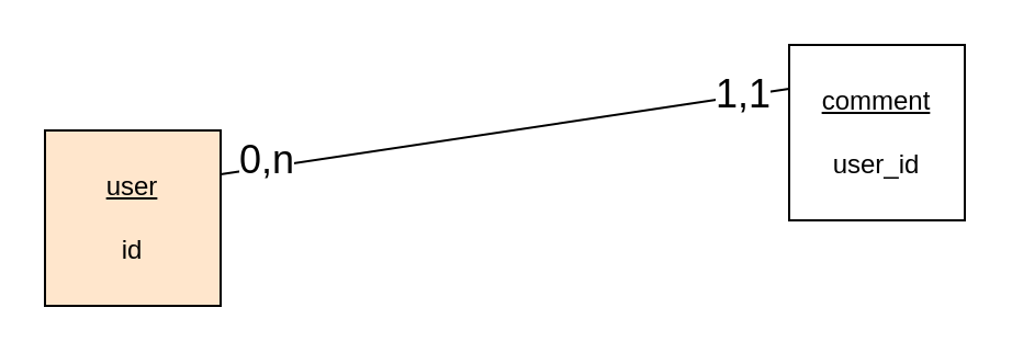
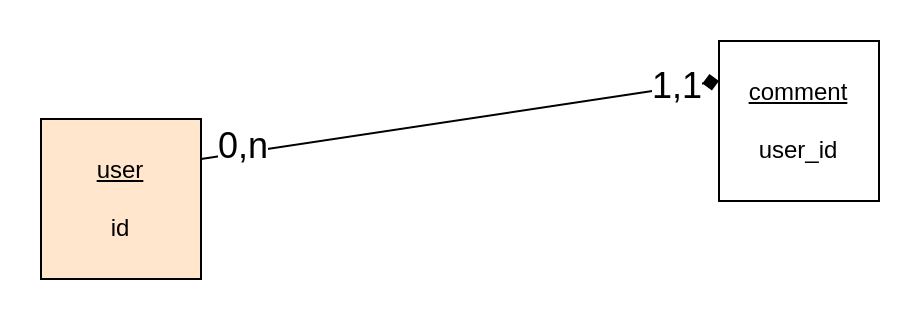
- <mxCell id="4" value="" style="endArrow=none;html=1;exitX=1;exitY=0.25;exitDx=0;exitDy=0;entryX=0;entryY=0.25;entryDx=0;entryDy=0;" edge="1" parent="1" source="2" target="3"><mxGeometry width="50" height="50" relative="1" as="geometry"><mxPoint x="159" y="140" as="sourcePoint" /><mxPoint x="209" y="90" as="targetPoint" /></mxGeometry></mxCell>
+ <mxCell id="4" value="" style="endArrow=diamond;html=1;exitX=1;exitY=0.25;exitDx=0;exitDy=0;entryX=0;entryY=0.25;entryDx=0;entryDy=0;" edge="1" parent="1" source="2" target="3"><mxGeometry width="50" height="50" relative="1" as="geometry"><mxPoint x="159" y="140" as="sourcePoint" /><mxPoint x="209" y="90" as="targetPoint" /></mxGeometry></mxCell>
